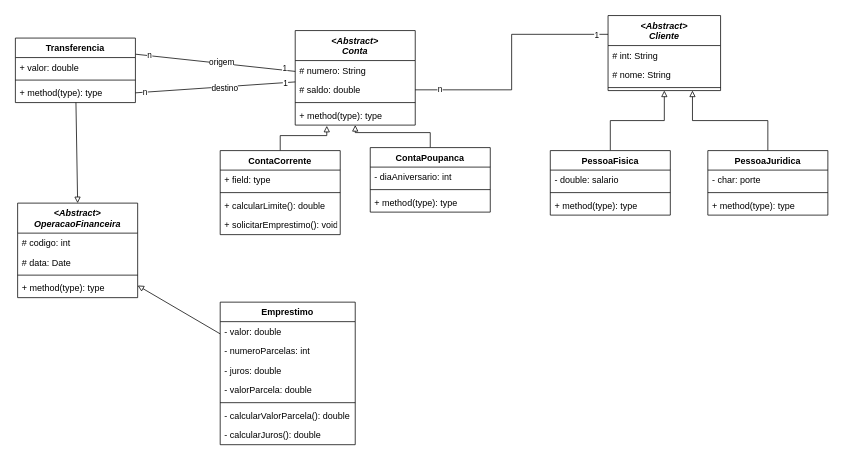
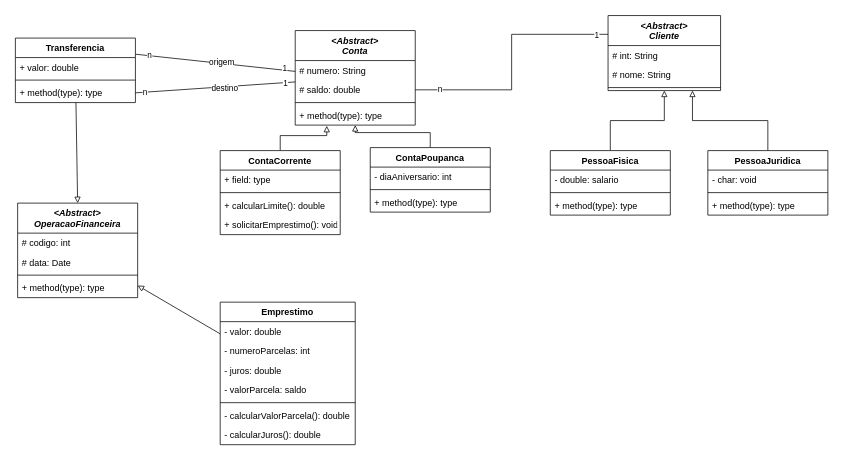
- <mxCell id="13" value="- char: porte" style="text;strokeColor=none;fillColor=none;align=left;verticalAlign=top;spacingLeft=4;spacingRight=4;overflow=hidden;rotatable=0;points=[[0,0.5],[1,0.5]];portConstraint=eastwest;" parent="12" vertex="1"><mxGeometry y="26" width="160" height="26" as="geometry" /></mxCell>
+ <mxCell id="13" value="- char: void" style="text;strokeColor=none;fillColor=none;align=left;verticalAlign=top;spacingLeft=4;spacingRight=4;overflow=hidden;rotatable=0;points=[[0,0.5],[1,0.5]];portConstraint=eastwest;" parent="12" vertex="1"><mxGeometry y="26" width="160" height="26" as="geometry" /></mxCell>
- <mxCell id="40" value="- valorParcela: double" style="text;strokeColor=none;fillColor=none;align=left;verticalAlign=top;spacingLeft=4;spacingRight=4;overflow=hidden;rotatable=0;points=[[0,0.5],[1,0.5]];portConstraint=eastwest;" parent="36" vertex="1"><mxGeometry y="104" width="180" height="26" as="geometry" /></mxCell>
+ <mxCell id="40" value="- valorParcela: saldo" style="text;strokeColor=none;fillColor=none;align=left;verticalAlign=top;spacingLeft=4;spacingRight=4;overflow=hidden;rotatable=0;points=[[0,0.5],[1,0.5]];portConstraint=eastwest;" parent="36" vertex="1"><mxGeometry y="104" width="180" height="26" as="geometry" /></mxCell>
